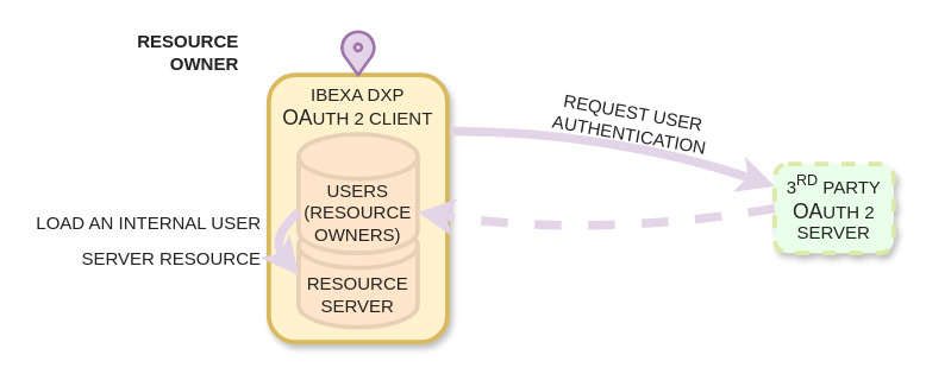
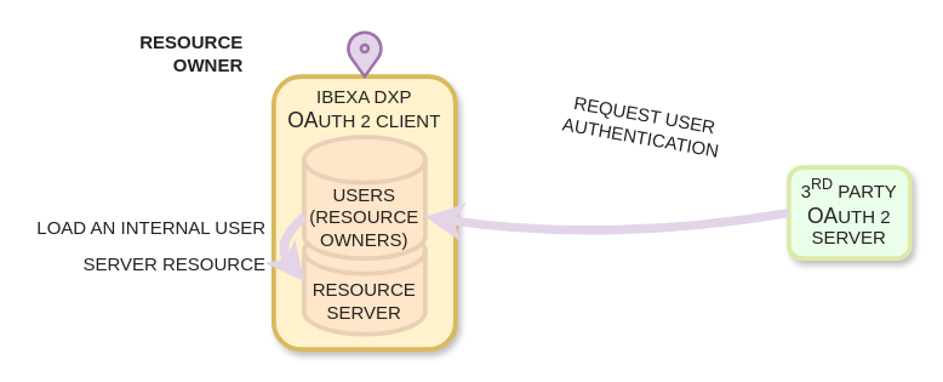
- <mxCell id="8" value="" style="endArrow=classic;html=1;rounded=0;exitX=1.017;exitY=0.211;exitDx=0;exitDy=0;exitPerimeter=0;entryX=0;entryY=0.25;entryDx=0;entryDy=0;curved=1;strokeColor=#E4D4E8;strokeWidth=6;" parent="1" source="2" target="5" edge="1"><mxGeometry width="50" height="50" relative="1" as="geometry"><mxPoint x="620" y="290" as="sourcePoint" /><mxPoint x="670" y="240" as="targetPoint" /><Array as="points"><mxPoint x="410" y="88" /></Array></mxGeometry></mxCell>
- <mxCell id="5" value="&lt;font color=&quot;#222222&quot;&gt;3&lt;sup&gt;RD&lt;/sup&gt; PARTY&lt;br&gt;&lt;font style=&quot;font-size: 14px;&quot;&gt;OA&lt;/font&gt;UTH 2 SERVER&lt;/font&gt;" style="rounded=1;whiteSpace=wrap;html=1;shadow=1;fillColor=#EAFFE9;strokeWidth=3;strokeColor=#DDE9A7;dashed=1;" parent="1" vertex="1"><mxGeometry x="520" y="110" width="80" height="60" as="geometry" /></mxCell>
+ <mxCell id="5" value="&lt;font color=&quot;#222222&quot;&gt;3&lt;sup&gt;RD&lt;/sup&gt; PARTY&lt;br&gt;&lt;font style=&quot;font-size: 14px;&quot;&gt;OA&lt;/font&gt;UTH 2 SERVER&lt;/font&gt;" style="rounded=1;whiteSpace=wrap;html=1;shadow=1;fillColor=#EAFFE9;strokeWidth=3;strokeColor=#DDE9A7;" parent="1" vertex="1"><mxGeometry x="520" y="110" width="80" height="60" as="geometry" /></mxCell>
- <mxCell id="9" value="" style="endArrow=classic;html=1;rounded=0;exitX=0;exitY=0.5;exitDx=0;exitDy=0;entryX=1;entryY=0;entryDx=0;entryDy=52.5;entryPerimeter=0;curved=1;strokeColor=#E4D4E8;strokeWidth=6;dashed=1;" parent="1" source="5" target="4" edge="1"><mxGeometry width="50" height="50" relative="1" as="geometry"><mxPoint x="620" y="290" as="sourcePoint" /><mxPoint x="670" y="240" as="targetPoint" /><Array as="points"><mxPoint x="400" y="160" /></Array></mxGeometry></mxCell>
+ <mxCell id="9" value="" style="endArrow=classic;html=1;rounded=0;exitX=0;exitY=0.5;exitDx=0;exitDy=0;entryX=1;entryY=0;entryDx=0;entryDy=52.5;entryPerimeter=0;curved=1;strokeColor=#E4D4E8;strokeWidth=6;" parent="1" source="5" target="4" edge="1"><mxGeometry width="50" height="50" relative="1" as="geometry"><mxPoint x="620" y="290" as="sourcePoint" /><mxPoint x="670" y="240" as="targetPoint" /><Array as="points"><mxPoint x="400" y="160" /></Array></mxGeometry></mxCell>
